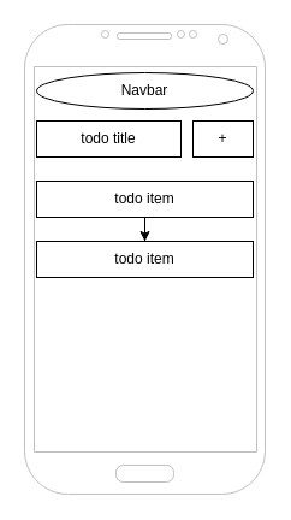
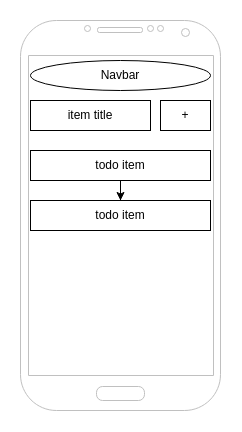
- <mxCell id="4" value="todo title" style="rounded=0;whiteSpace=wrap;html=1;" vertex="1" parent="1"><mxGeometry x="30" y="100" width="120" height="30" as="geometry" /></mxCell>
+ <mxCell id="4" value="item title" style="rounded=0;whiteSpace=wrap;html=1;" vertex="1" parent="1"><mxGeometry x="30" y="100" width="120" height="30" as="geometry" /></mxCell>
